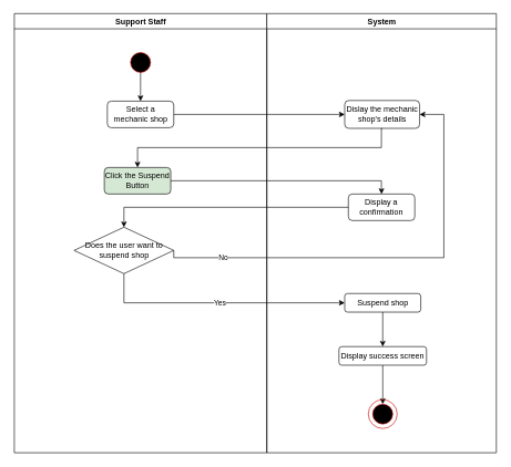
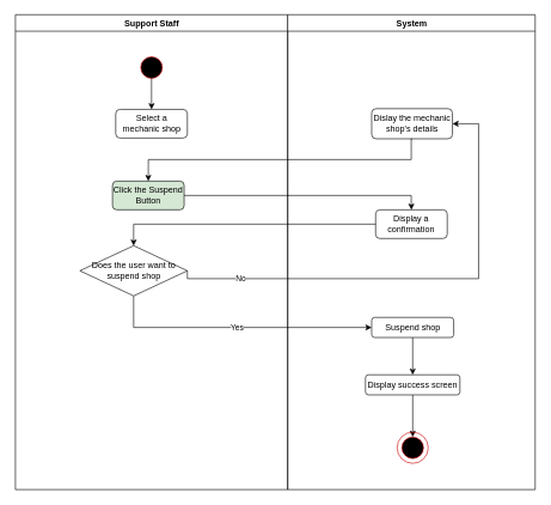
- <mxCell id="19" style="edgeStyle=orthogonalEdgeStyle;rounded=0;orthogonalLoop=1;jettySize=auto;html=1;" parent="1" source="3" target="10" edge="1"><mxGeometry relative="1" as="geometry" /></mxCell>
